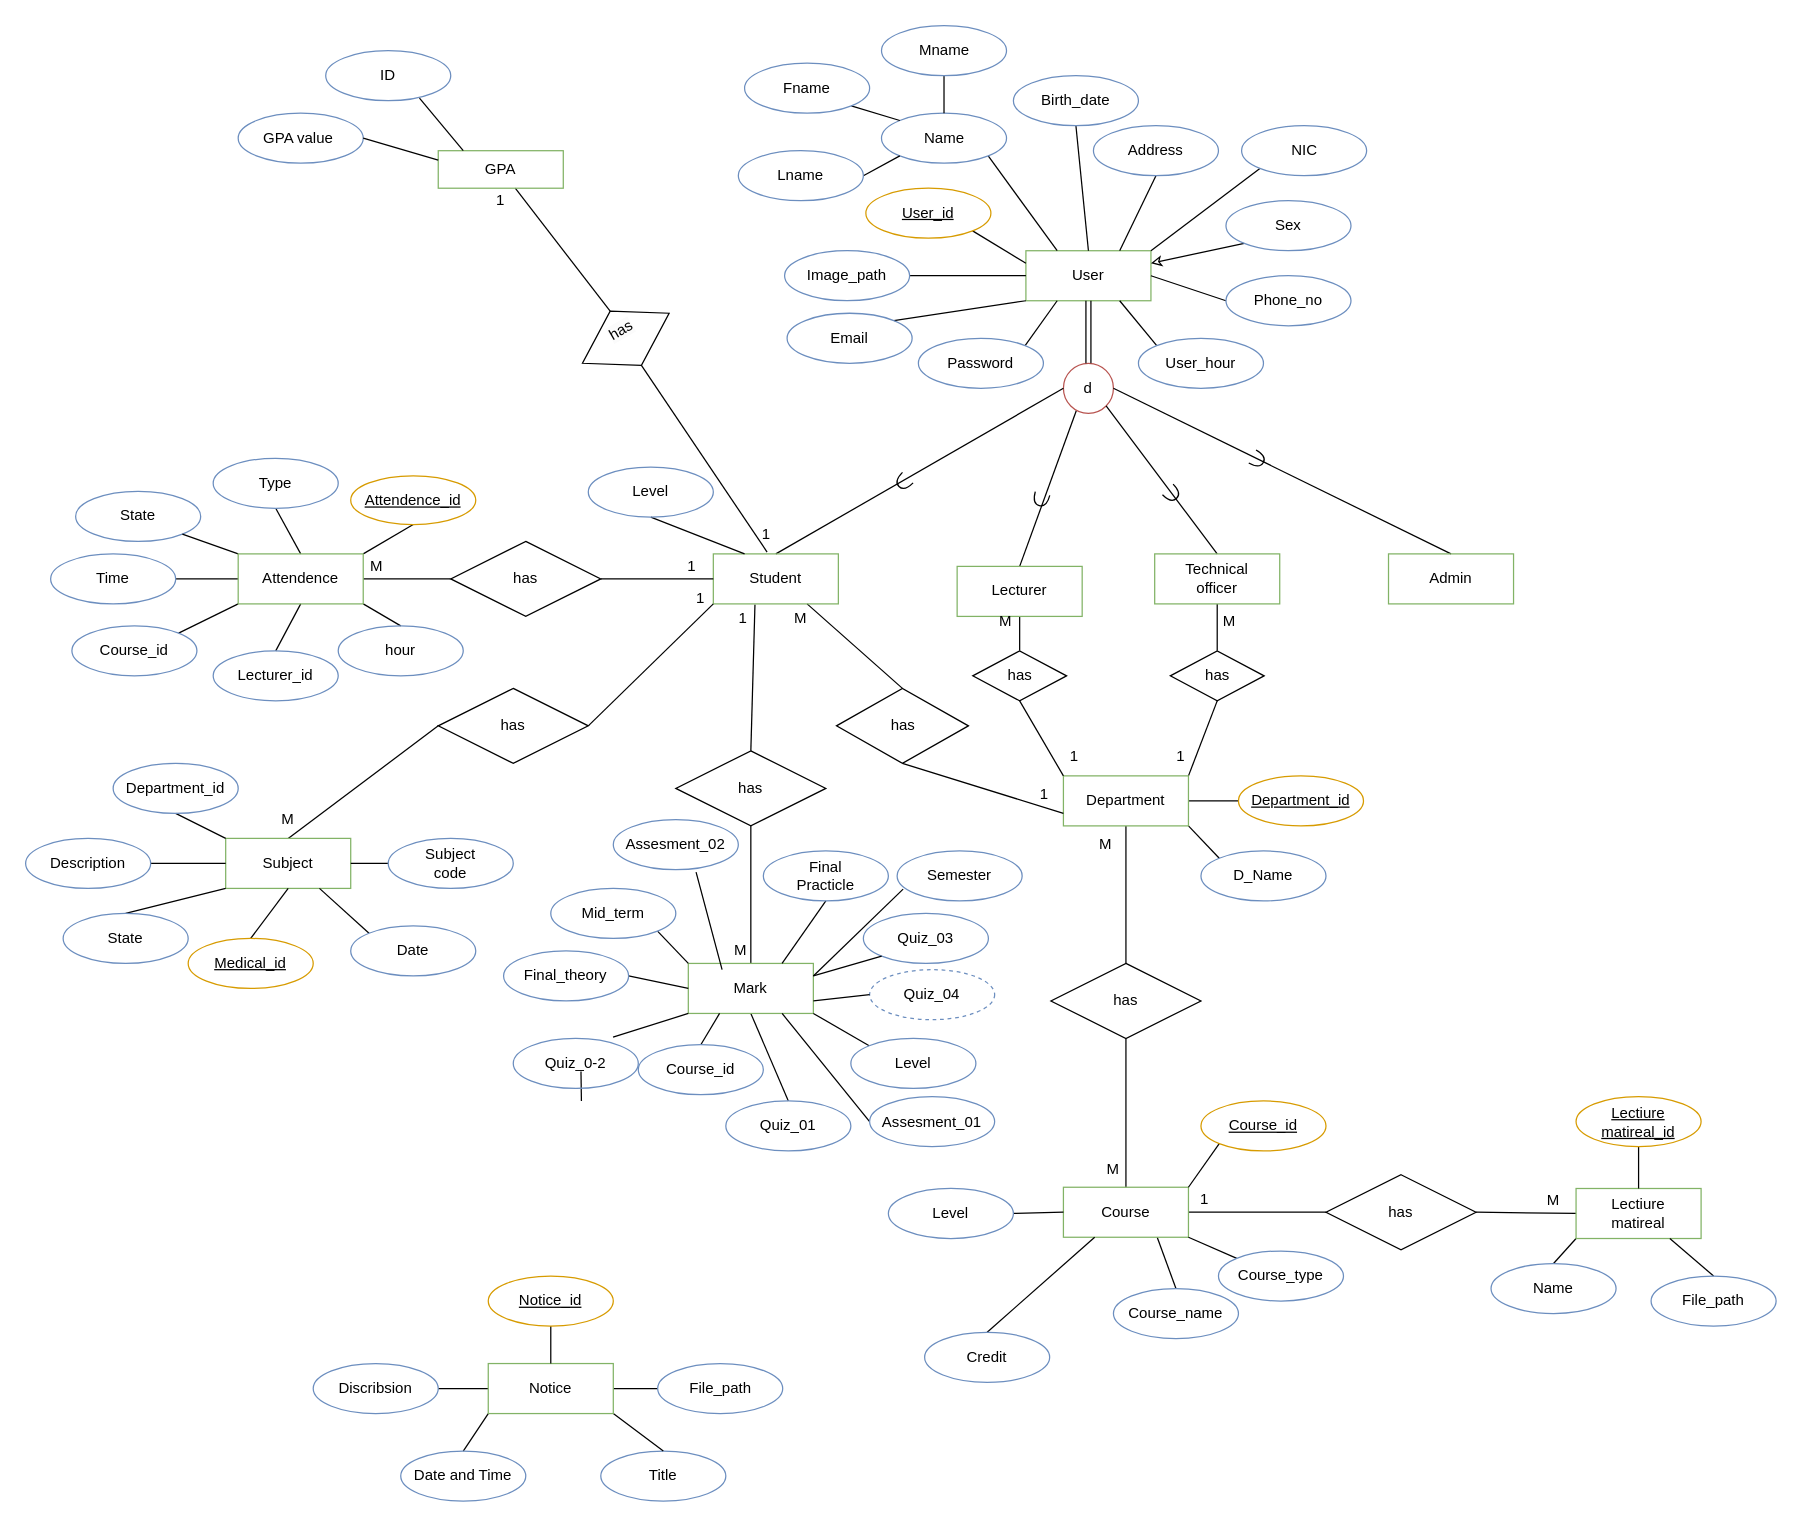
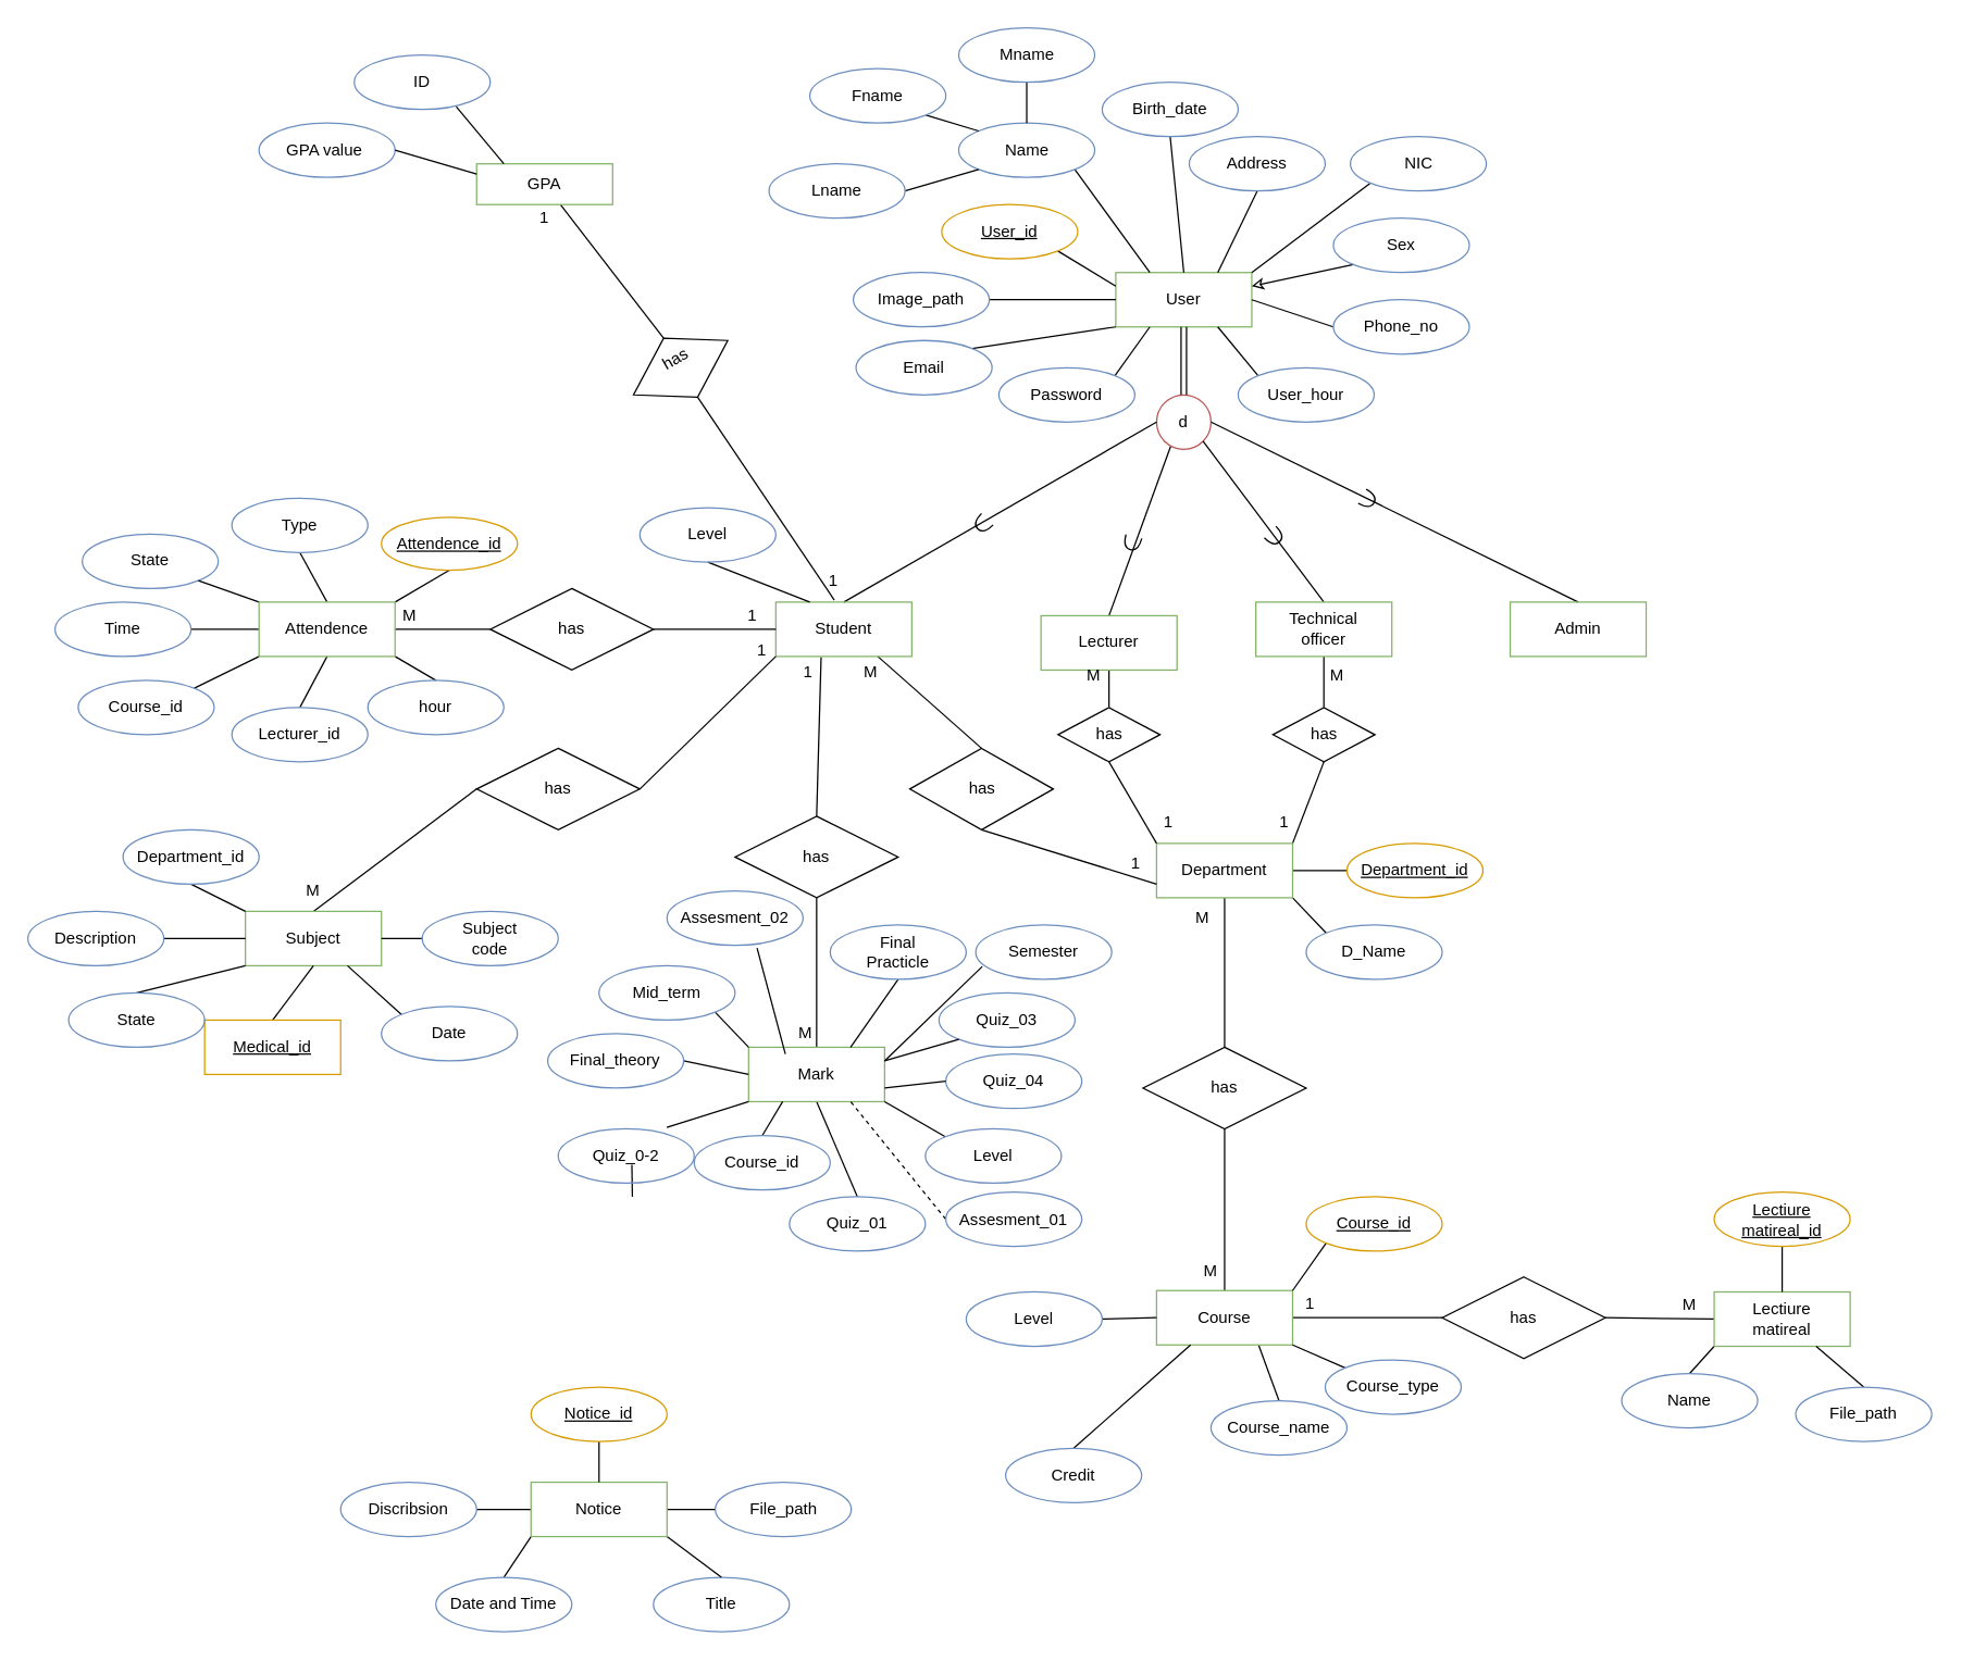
- <mxCell id="83" value="Lname" style="ellipse;whiteSpace=wrap;html=1;align=center;fillColor=none;strokeColor=#6c8ebf;" parent="1" vertex="1"><mxGeometry x="590" y="120" width="100" height="40" as="geometry" /></mxCell>
+ <mxCell id="83" value="Lname" style="ellipse;whiteSpace=wrap;html=1;align=center;fillColor=none;strokeColor=#6c8ebf;" parent="1" vertex="1"><mxGeometry x="565" y="120" width="100" height="40" as="geometry" /></mxCell>
- <mxCell id="110" value="Medical_id" style="ellipse;whiteSpace=wrap;html=1;align=center;fontStyle=4;fillColor=none;strokeColor=#d79b00;" parent="1" vertex="1"><mxGeometry x="150" y="750" width="100" height="40" as="geometry" /></mxCell>
+ <mxCell id="110" value="Medical_id" style="whiteSpace=wrap;html=1;align=center;fontStyle=4;fillColor=none;strokeColor=#d79b00;rounded=0;" parent="1" vertex="1"><mxGeometry x="150" y="750" width="100" height="40" as="geometry" /></mxCell>
- <mxCell id="180" value="Quiz_04" style="ellipse;whiteSpace=wrap;html=1;align=center;fillColor=none;strokeColor=#6c8ebf;dashed=1;" vertex="1" parent="1"><mxGeometry x="695" y="775" width="100" height="40" as="geometry" /></mxCell>
+ <mxCell id="180" value="Quiz_04" style="ellipse;whiteSpace=wrap;html=1;align=center;fillColor=none;strokeColor=#6c8ebf;" vertex="1" parent="1"><mxGeometry x="695" y="775" width="100" height="40" as="geometry" /></mxCell>
- <mxCell id="133" style="edgeStyle=none;rounded=0;orthogonalLoop=1;jettySize=auto;html=1;exitX=0;exitY=0.5;exitDx=0;exitDy=0;entryX=0.75;entryY=1;entryDx=0;entryDy=0;endArrow=none;endFill=0;" parent="1" source="134" target="38" edge="1"><mxGeometry relative="1" as="geometry" /></mxCell>
+ <mxCell id="133" style="edgeStyle=none;rounded=0;orthogonalLoop=1;jettySize=auto;html=1;exitX=0;exitY=0.5;exitDx=0;exitDy=0;entryX=0.75;entryY=1;entryDx=0;entryDy=0;endArrow=none;endFill=0;dashed=1;" parent="1" source="134" target="38" edge="1"><mxGeometry relative="1" as="geometry" /></mxCell>
